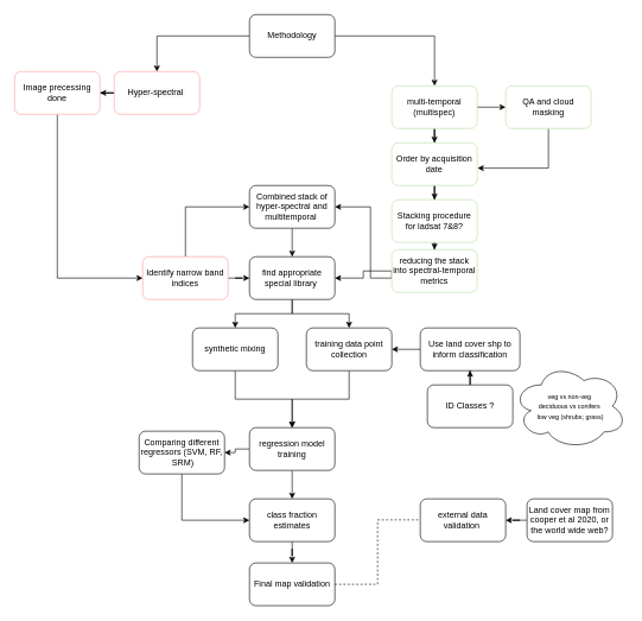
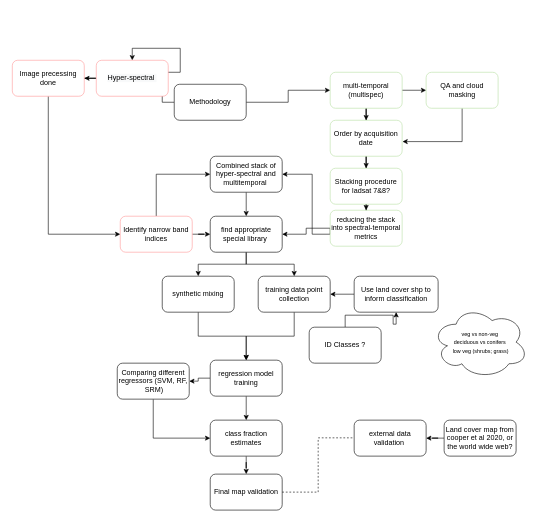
- <mxCell id="4" value="Methodology" style="rounded=1;whiteSpace=wrap;html=1;" parent="1" vertex="1"><mxGeometry x="350" y="20" width="120" height="60" as="geometry" /></mxCell>
+ <mxCell id="4" value="Methodology" style="rounded=1;whiteSpace=wrap;html=1;" parent="1" vertex="1"><mxGeometry x="290" y="140" width="120" height="60" as="geometry" /></mxCell>
- <mxCell id="42" value="ID Classes ?" style="rounded=1;whiteSpace=wrap;html=1;" parent="1" vertex="1"><mxGeometry x="600" y="540" width="120" height="60" as="geometry" /></mxCell>
+ <mxCell id="42" value="ID Classes ?" style="rounded=1;whiteSpace=wrap;html=1;" parent="1" vertex="1"><mxGeometry x="515" y="545" width="120" height="60" as="geometry" /></mxCell>
